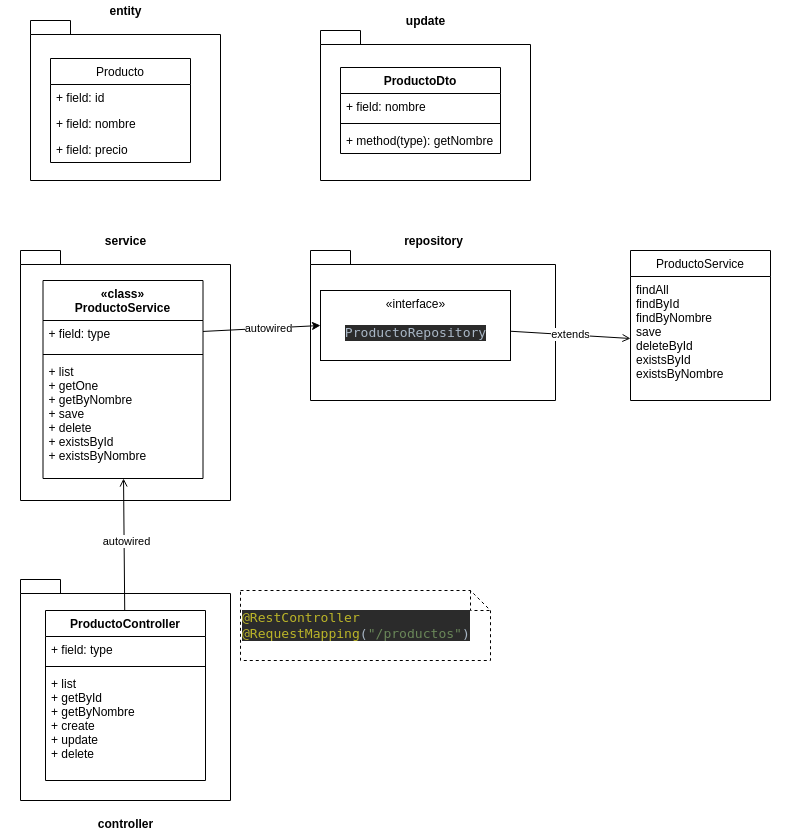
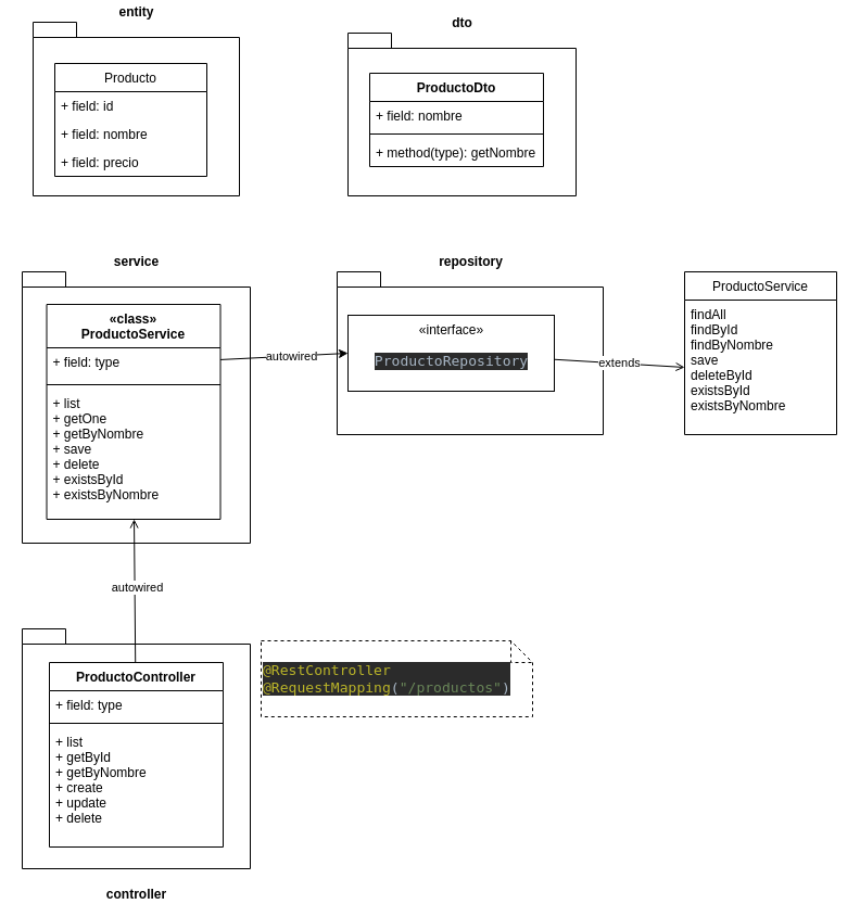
- <mxCell id="2" value="update" style="shape=folder;fontStyle=1;spacingTop=10;tabWidth=40;tabHeight=14;tabPosition=left;html=1;labelPosition=center;verticalLabelPosition=top;align=center;verticalAlign=bottom;" vertex="1" parent="1"><mxGeometry x="320" y="30" width="210" height="150" as="geometry" /></mxCell>
+ <mxCell id="2" value="dto" style="shape=folder;fontStyle=1;spacingTop=10;tabWidth=40;tabHeight=14;tabPosition=left;html=1;labelPosition=center;verticalLabelPosition=top;align=center;verticalAlign=bottom;" vertex="1" parent="1"><mxGeometry x="320" y="30" width="210" height="150" as="geometry" /></mxCell>
